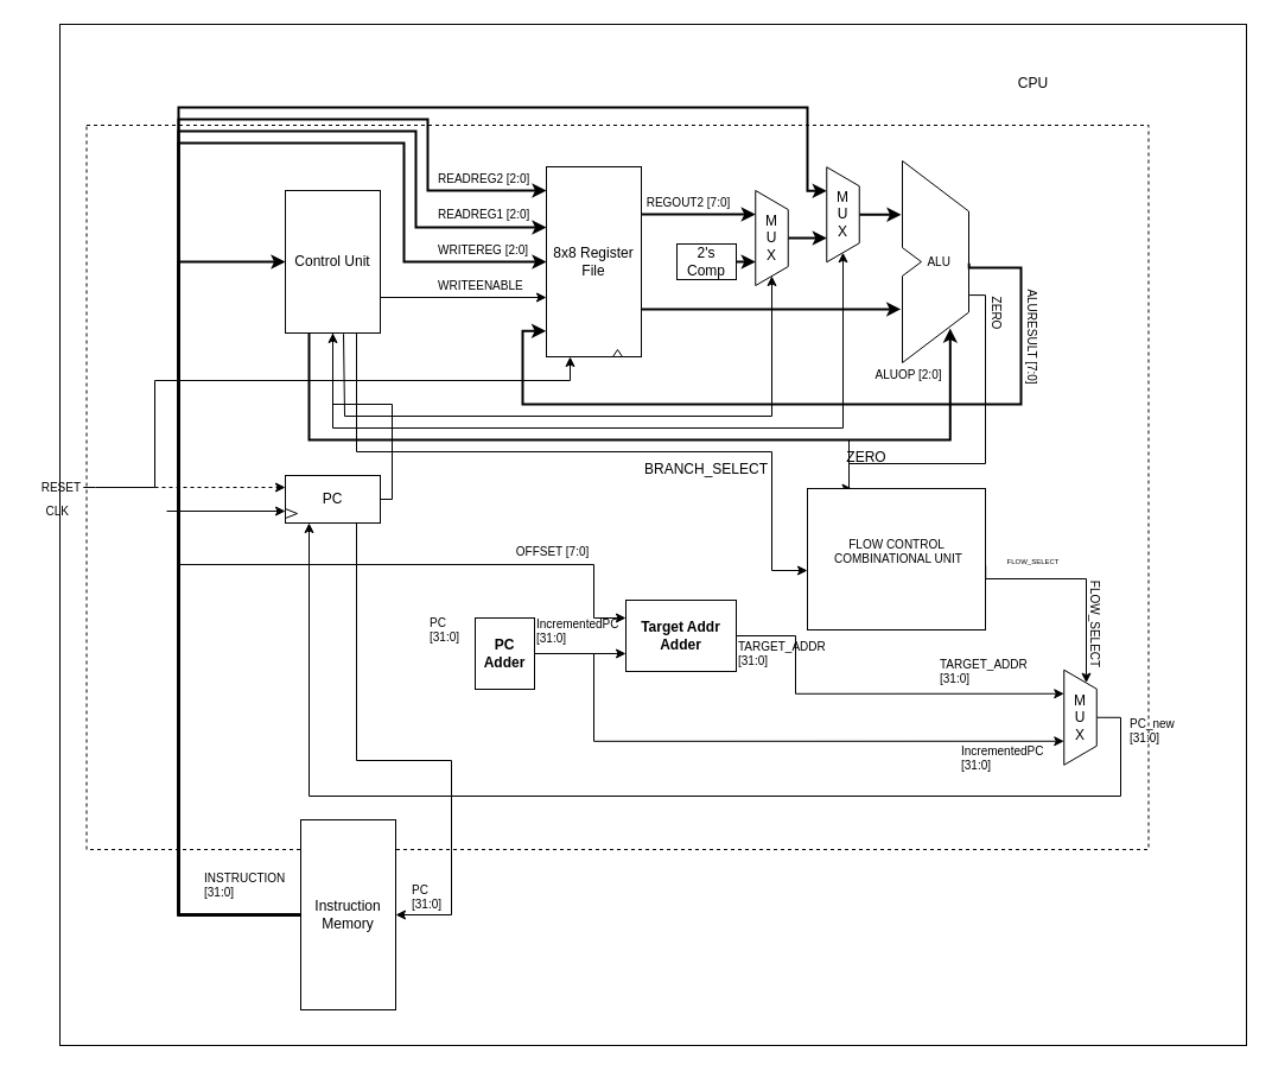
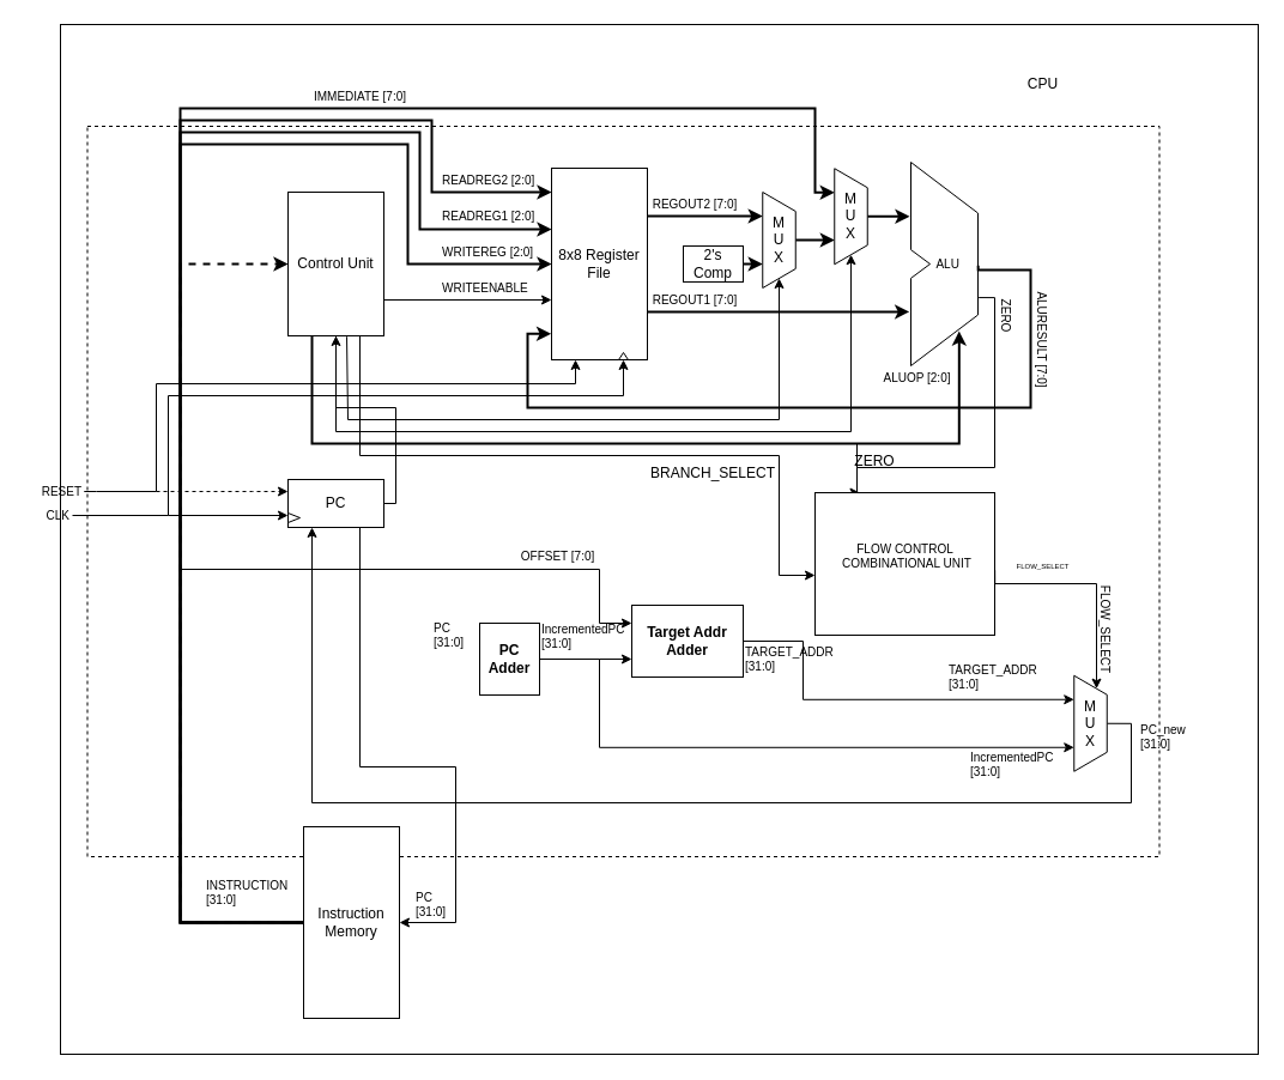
+ <mxCell id="30" value="IMMEDIATE [7:0]" style="text;html=1;align=center;verticalAlign=middle;resizable=0;points=[];autosize=1;fontSize=10;" parent="1" vertex="1"><mxGeometry x="255" y="70" width="90" height="20" as="geometry" /></mxCell>
- <mxCell id="12" style="edgeStyle=orthogonalEdgeStyle;rounded=0;orthogonalLoop=1;jettySize=auto;html=1;exitX=0;exitY=0.5;exitDx=0;exitDy=0;entryX=0;entryY=0.5;entryDx=0;entryDy=0;strokeWidth=2;" parent="1" source="17" target="8" edge="1"><mxGeometry relative="1" as="geometry"><Array as="points"><mxPoint x="150" y="770" /><mxPoint x="150" y="220" /></Array></mxGeometry></mxCell>
+ <mxCell id="12" style="edgeStyle=orthogonalEdgeStyle;rounded=0;orthogonalLoop=1;jettySize=auto;html=1;exitX=0;exitY=0.5;exitDx=0;exitDy=0;entryX=0;entryY=0.5;entryDx=0;entryDy=0;strokeWidth=2;dashed=1;" parent="1" source="17" target="8" edge="1"><mxGeometry relative="1" as="geometry"><Array as="points"><mxPoint x="150" y="770" /><mxPoint x="150" y="220" /></Array></mxGeometry></mxCell>
+ <mxCell id="42" value="REGOUT1 [7:0]" style="text;html=1;strokeColor=none;fillColor=none;align=center;verticalAlign=middle;whiteSpace=wrap;rounded=0;fontSize=10;" parent="1" vertex="1"><mxGeometry x="540" y="240" width="80" height="20" as="geometry" /></mxCell>
+ <mxCell id="38" style="edgeStyle=orthogonalEdgeStyle;rounded=0;orthogonalLoop=1;jettySize=auto;html=1;exitX=1;exitY=0.5;exitDx=0;exitDy=0;entryX=0.75;entryY=1;entryDx=0;entryDy=0;fontSize=10;" parent="1" source="40" target="11" edge="1"><mxGeometry relative="1" as="geometry"><Array as="points"><mxPoint x="60" y="430" /><mxPoint x="140" y="430" /><mxPoint x="140" y="330" /><mxPoint x="520" y="330" /></Array></mxGeometry></mxCell>
